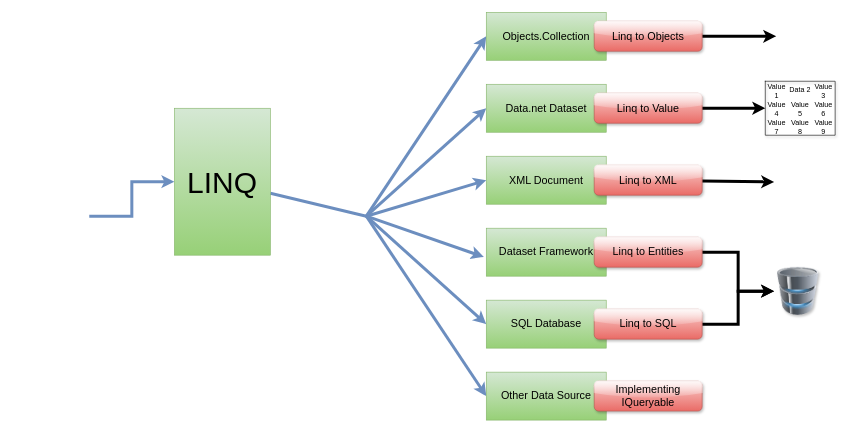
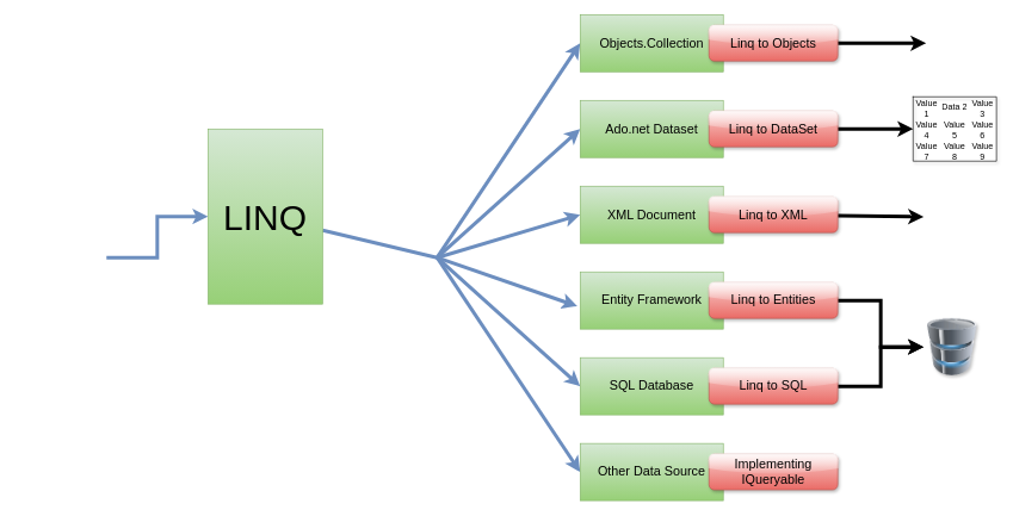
- <mxCell id="9" value="Data.net Dataset" style="text;html=1;strokeColor=#82b366;fillColor=#d5e8d4;align=center;verticalAlign=middle;whiteSpace=wrap;rounded=0;gradientColor=#97d077;fontSize=18;" parent="1" vertex="1"><mxGeometry x="810" y="140" width="200" height="80" as="geometry" /></mxCell>
+ <mxCell id="9" value="Ado.net Dataset" style="text;html=1;strokeColor=#82b366;fillColor=#d5e8d4;align=center;verticalAlign=middle;whiteSpace=wrap;rounded=0;gradientColor=#97d077;fontSize=18;" parent="1" vertex="1"><mxGeometry x="810" y="140" width="200" height="80" as="geometry" /></mxCell>
- <mxCell id="21" value="Linq to Value" style="text;html=1;strokeColor=#b85450;fillColor=#f8cecc;align=center;verticalAlign=middle;whiteSpace=wrap;rounded=1;fontSize=18;gradientColor=#ea6b66;shadow=1;glass=1;" parent="1" vertex="1"><mxGeometry x="990" y="155" width="180" height="50" as="geometry" /></mxCell>
+ <mxCell id="21" value="Linq to DataSet" style="text;html=1;strokeColor=#b85450;fillColor=#f8cecc;align=center;verticalAlign=middle;whiteSpace=wrap;rounded=1;fontSize=18;gradientColor=#ea6b66;shadow=1;glass=1;" parent="1" vertex="1"><mxGeometry x="990" y="155" width="180" height="50" as="geometry" /></mxCell>
- <mxCell id="13" value="Dataset Framework" style="text;html=1;strokeColor=#82b366;fillColor=#d5e8d4;align=center;verticalAlign=middle;whiteSpace=wrap;rounded=0;gradientColor=#97d077;fontSize=18;" parent="1" vertex="1"><mxGeometry x="810" y="380" width="200" height="80" as="geometry" /></mxCell>
+ <mxCell id="13" value="Entity Framework" style="text;html=1;strokeColor=#82b366;fillColor=#d5e8d4;align=center;verticalAlign=middle;whiteSpace=wrap;rounded=0;gradientColor=#97d077;fontSize=18;" parent="1" vertex="1"><mxGeometry x="810" y="380" width="200" height="80" as="geometry" /></mxCell>
